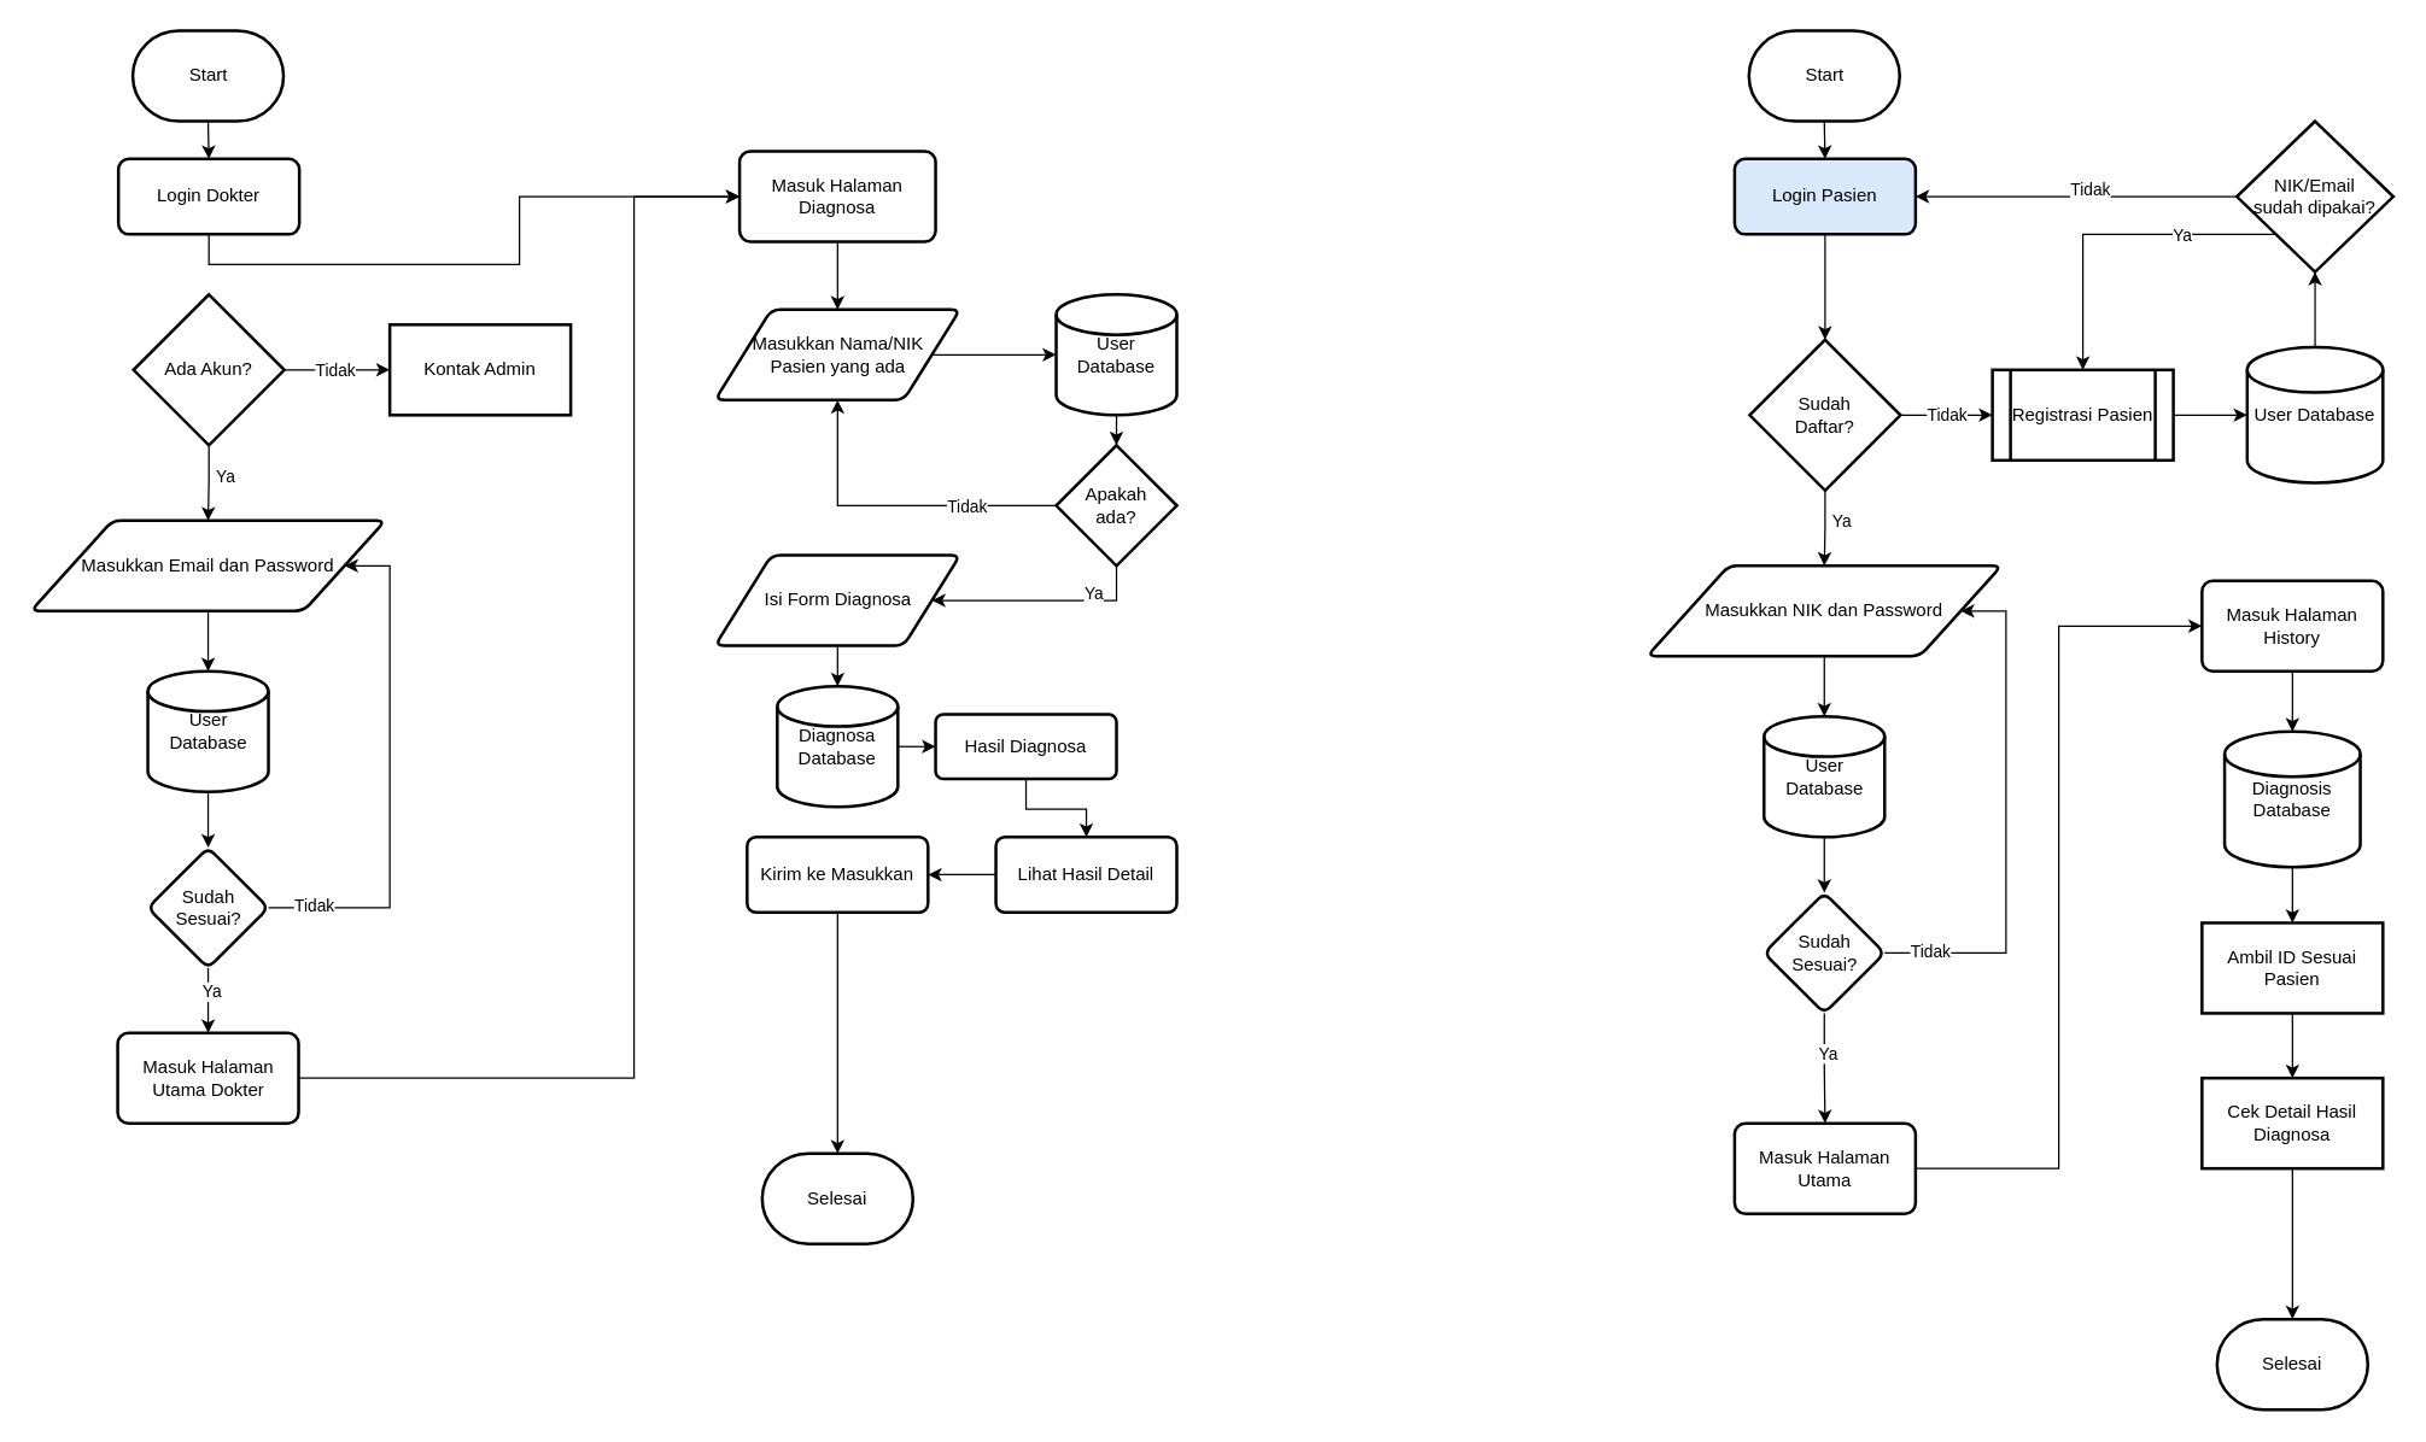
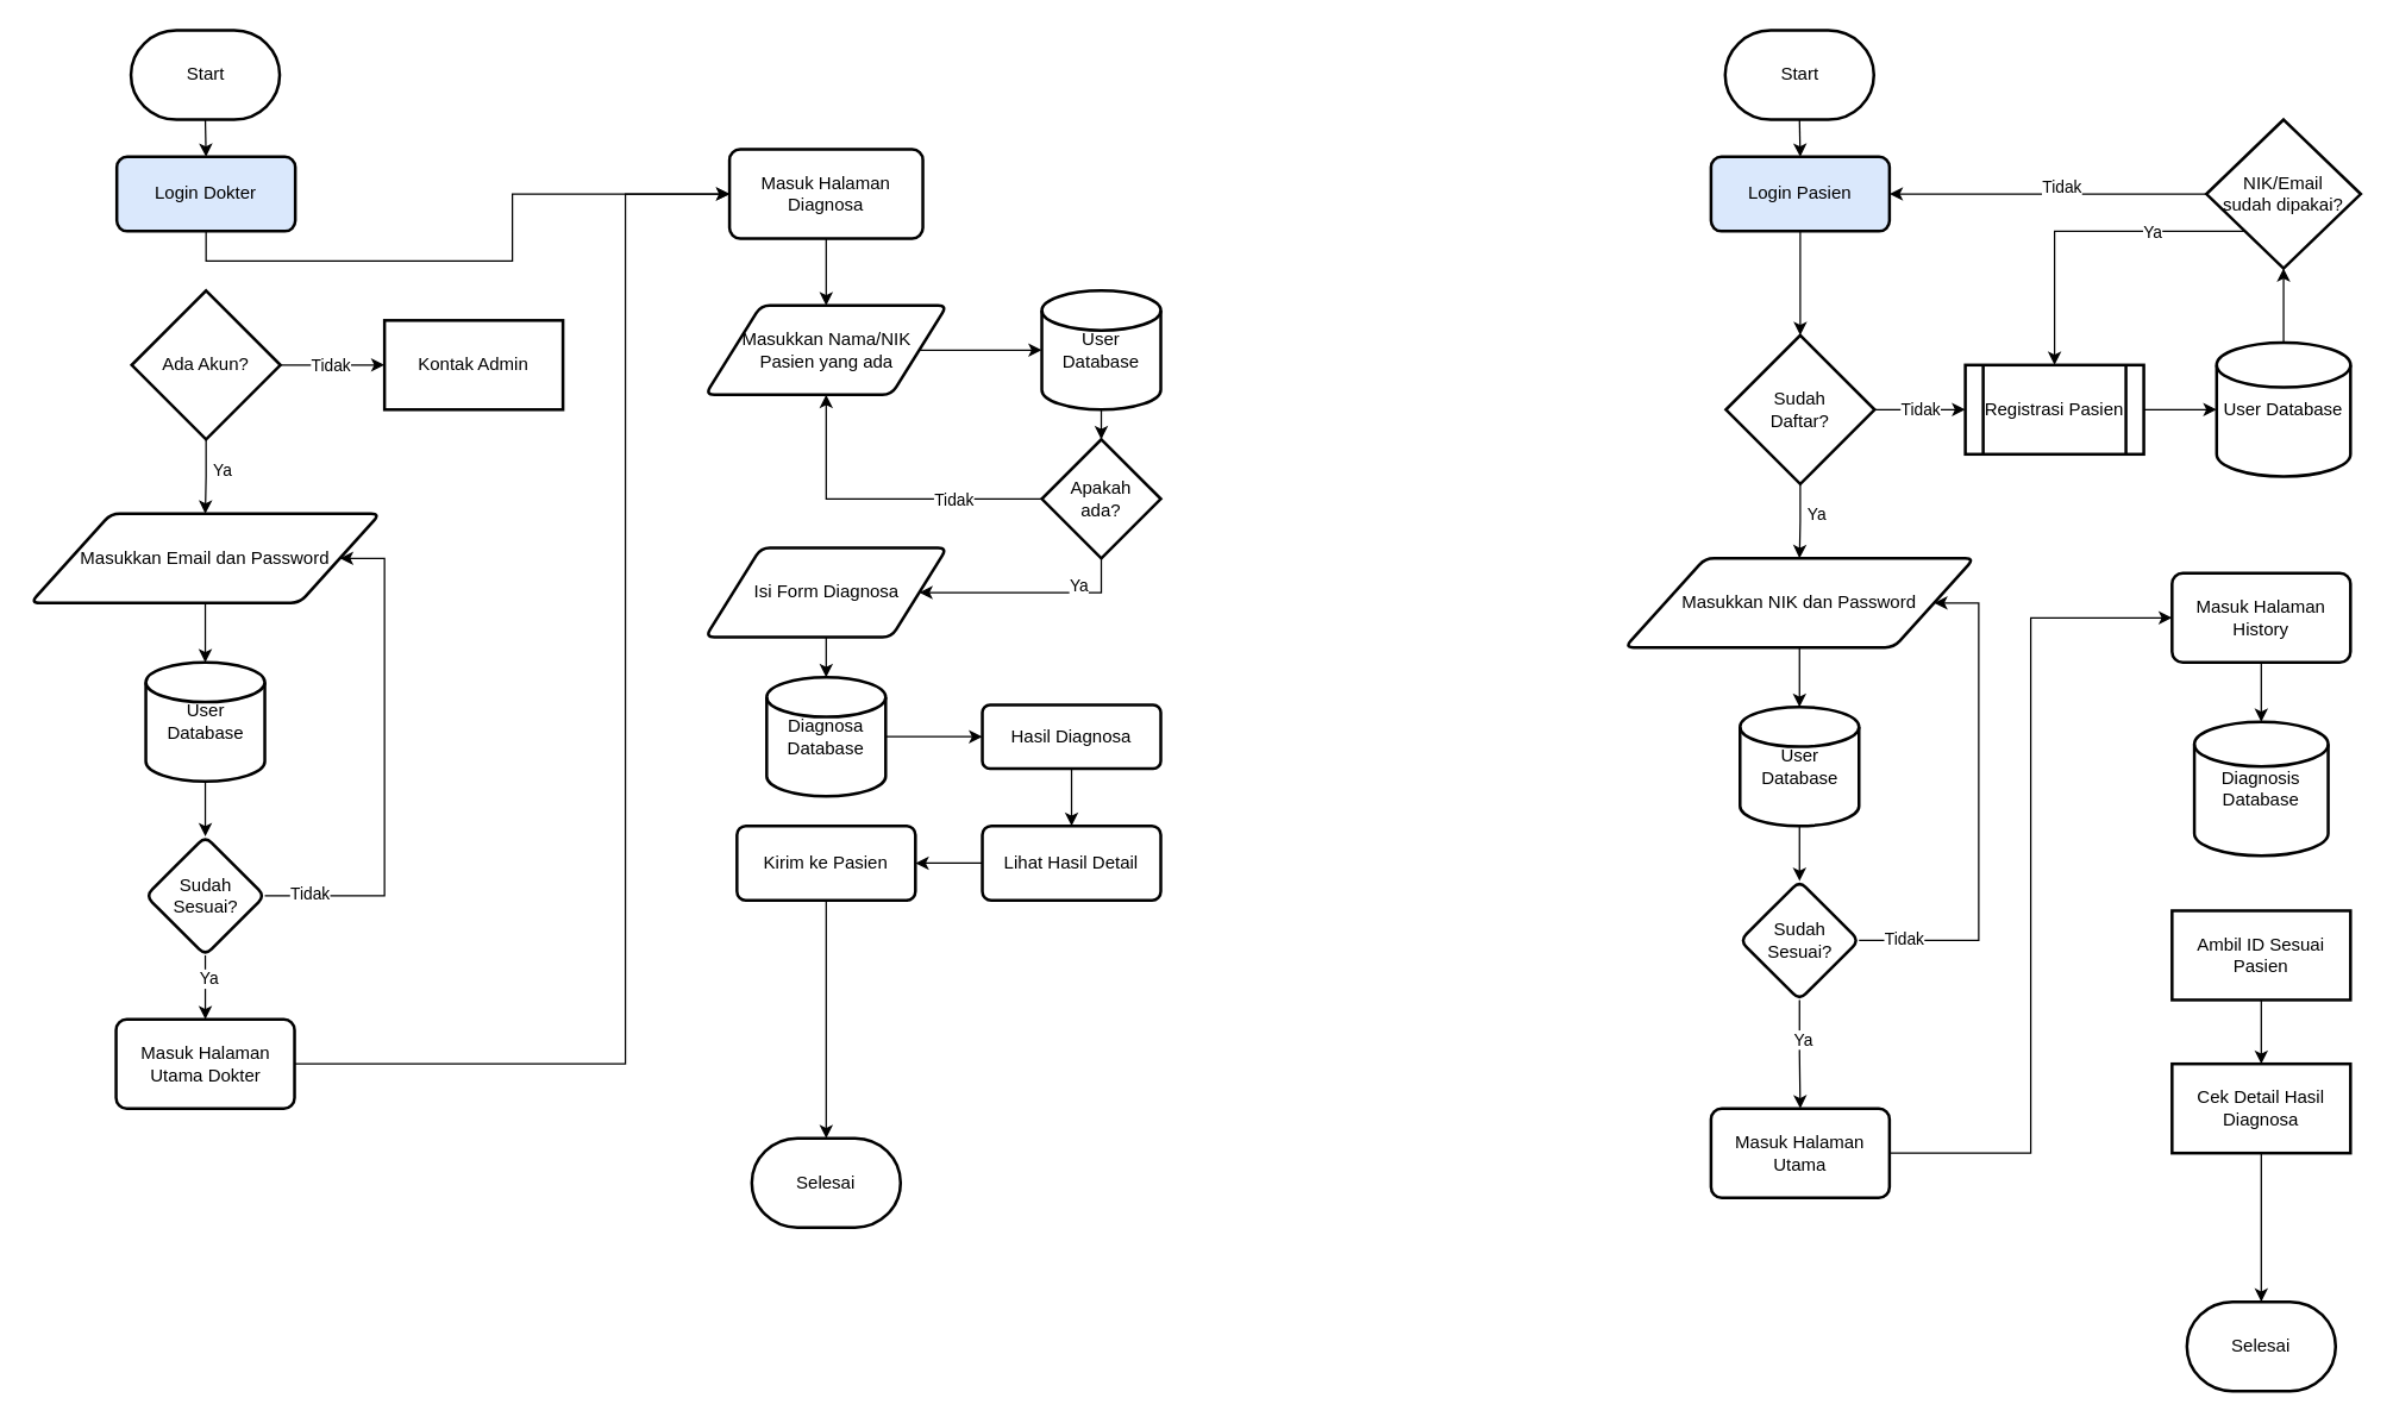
- <mxCell id="28" value="Login Dokter" style="rounded=1;whiteSpace=wrap;html=1;absoluteArcSize=1;arcSize=14;strokeWidth=2;" vertex="1" parent="1"><mxGeometry x="78" y="105" width="120" height="50" as="geometry" /></mxCell>
+ <mxCell id="28" value="Login Dokter" style="rounded=1;whiteSpace=wrap;html=1;absoluteArcSize=1;arcSize=14;strokeWidth=2;fillColor=#dae8fc;" vertex="1" parent="1"><mxGeometry x="78" y="105" width="120" height="50" as="geometry" /></mxCell>
- <mxCell id="63" value="Hasil Diagnosa" style="whiteSpace=wrap;html=1;strokeWidth=2;rounded=1;arcSize=12;" vertex="1" parent="1"><mxGeometry x="620" y="473.5" width="120" height="43" as="geometry" /></mxCell>
+ <mxCell id="63" value="Hasil Diagnosa" style="whiteSpace=wrap;html=1;strokeWidth=2;rounded=1;arcSize=12;" vertex="1" parent="1"><mxGeometry x="660" y="473.5" width="120" height="43" as="geometry" /></mxCell>
- <mxCell id="66" value="Kirim ke Masukkan" style="whiteSpace=wrap;html=1;strokeWidth=2;rounded=1;arcSize=12;" vertex="1" parent="1"><mxGeometry x="495" y="555" width="120" height="50" as="geometry" /></mxCell>
+ <mxCell id="66" value="Kirim ke Pasien" style="whiteSpace=wrap;html=1;strokeWidth=2;rounded=1;arcSize=12;" vertex="1" parent="1"><mxGeometry x="495" y="555" width="120" height="50" as="geometry" /></mxCell>
- <mxCell id="68" value="" style="edgeStyle=orthogonalEdgeStyle;rounded=0;orthogonalLoop=1;jettySize=auto;html=1;" edge="1" parent="1" source="69" target="71"><mxGeometry relative="1" as="geometry" /></mxCell>
